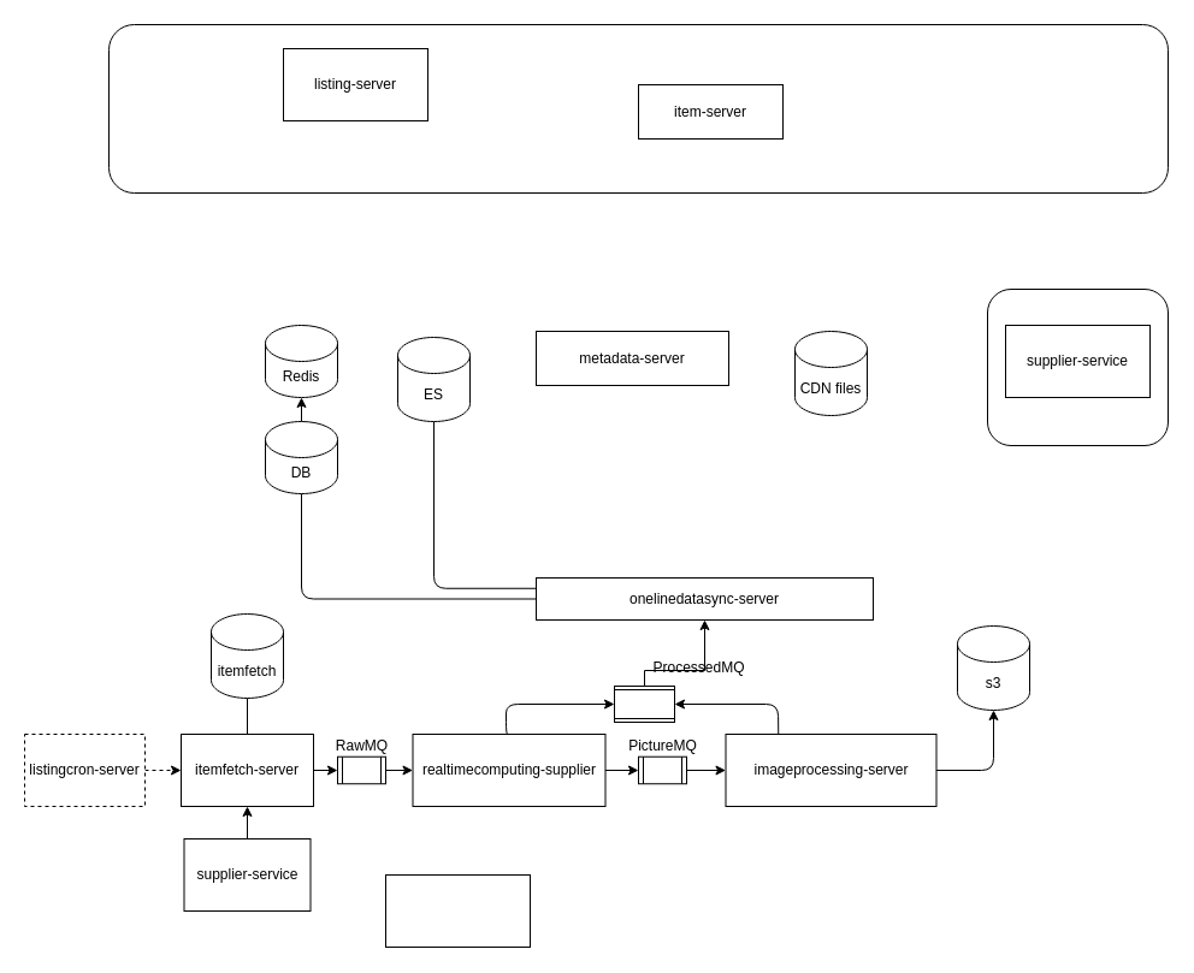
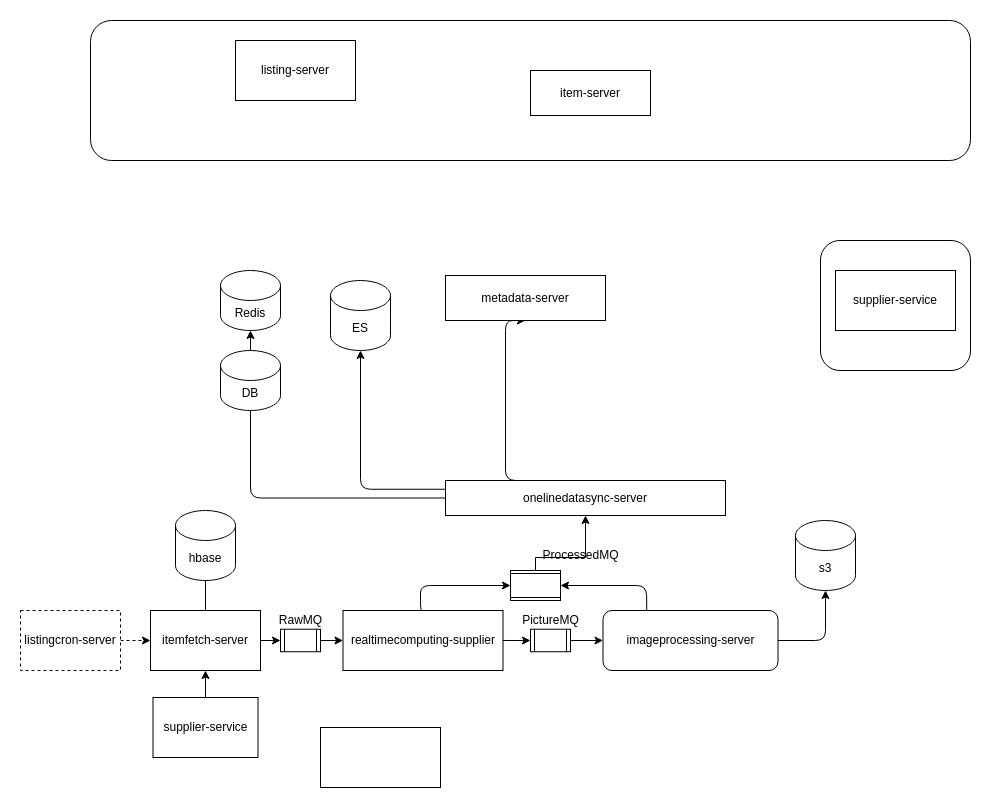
- <mxCell id="37" value="CDN files" style="shape=cylinder3;whiteSpace=wrap;html=1;boundedLbl=1;backgroundOutline=1;size=15;" vertex="1" parent="1"><mxGeometry x="660" y="275" width="60" height="70" as="geometry" /></mxCell>
- <mxCell id="15" style="edgeStyle=elbowEdgeStyle;rounded=1;orthogonalLoop=1;jettySize=auto;html=1;exitX=0;exitY=0.25;exitDx=0;exitDy=0;entryX=0.5;entryY=1;entryDx=0;entryDy=0;entryPerimeter=0;endArrow=none;" edge="1" parent="1" source="17" target="33"><mxGeometry relative="1" as="geometry"><Array as="points"><mxPoint x="360" y="410" /><mxPoint x="390" y="410" /></Array></mxGeometry></mxCell>
+ <mxCell id="15" style="edgeStyle=elbowEdgeStyle;rounded=1;orthogonalLoop=1;jettySize=auto;html=1;exitX=0;exitY=0.25;exitDx=0;exitDy=0;entryX=0.5;entryY=1;entryDx=0;entryDy=0;entryPerimeter=0;" edge="1" parent="1" source="17" target="33"><mxGeometry relative="1" as="geometry"><Array as="points"><mxPoint x="360" y="410" /><mxPoint x="390" y="410" /></Array></mxGeometry></mxCell>
+ <mxCell id="16" style="edgeStyle=elbowEdgeStyle;rounded=1;orthogonalLoop=1;jettySize=auto;html=1;exitX=0.5;exitY=0;exitDx=0;exitDy=0;entryX=0.5;entryY=1;entryDx=0;entryDy=0;" edge="1" parent="1" source="17" target="24"><mxGeometry relative="1" as="geometry"><Array as="points"><mxPoint x="505" y="380" /></Array></mxGeometry></mxCell>
- <mxCell id="29" value="itemfetch" style="shape=cylinder3;whiteSpace=wrap;html=1;boundedLbl=1;backgroundOutline=1;size=15;" vertex="1" parent="1"><mxGeometry x="175" y="510" width="60" height="70" as="geometry" /></mxCell>
+ <mxCell id="29" value="hbase" style="shape=cylinder3;whiteSpace=wrap;html=1;boundedLbl=1;backgroundOutline=1;size=15;" vertex="1" parent="1"><mxGeometry x="175" y="510" width="60" height="70" as="geometry" /></mxCell>
- <mxCell id="20" value="imageprocessing-server" style="rounded=0;whiteSpace=wrap;html=1;" vertex="1" parent="1"><mxGeometry x="602.5" y="610" width="175" height="60" as="geometry" /></mxCell>
+ <mxCell id="20" value="imageprocessing-server" style="whiteSpace=wrap;html=1;rounded=1;" vertex="1" parent="1"><mxGeometry x="602.5" y="610" width="175" height="60" as="geometry" /></mxCell>
